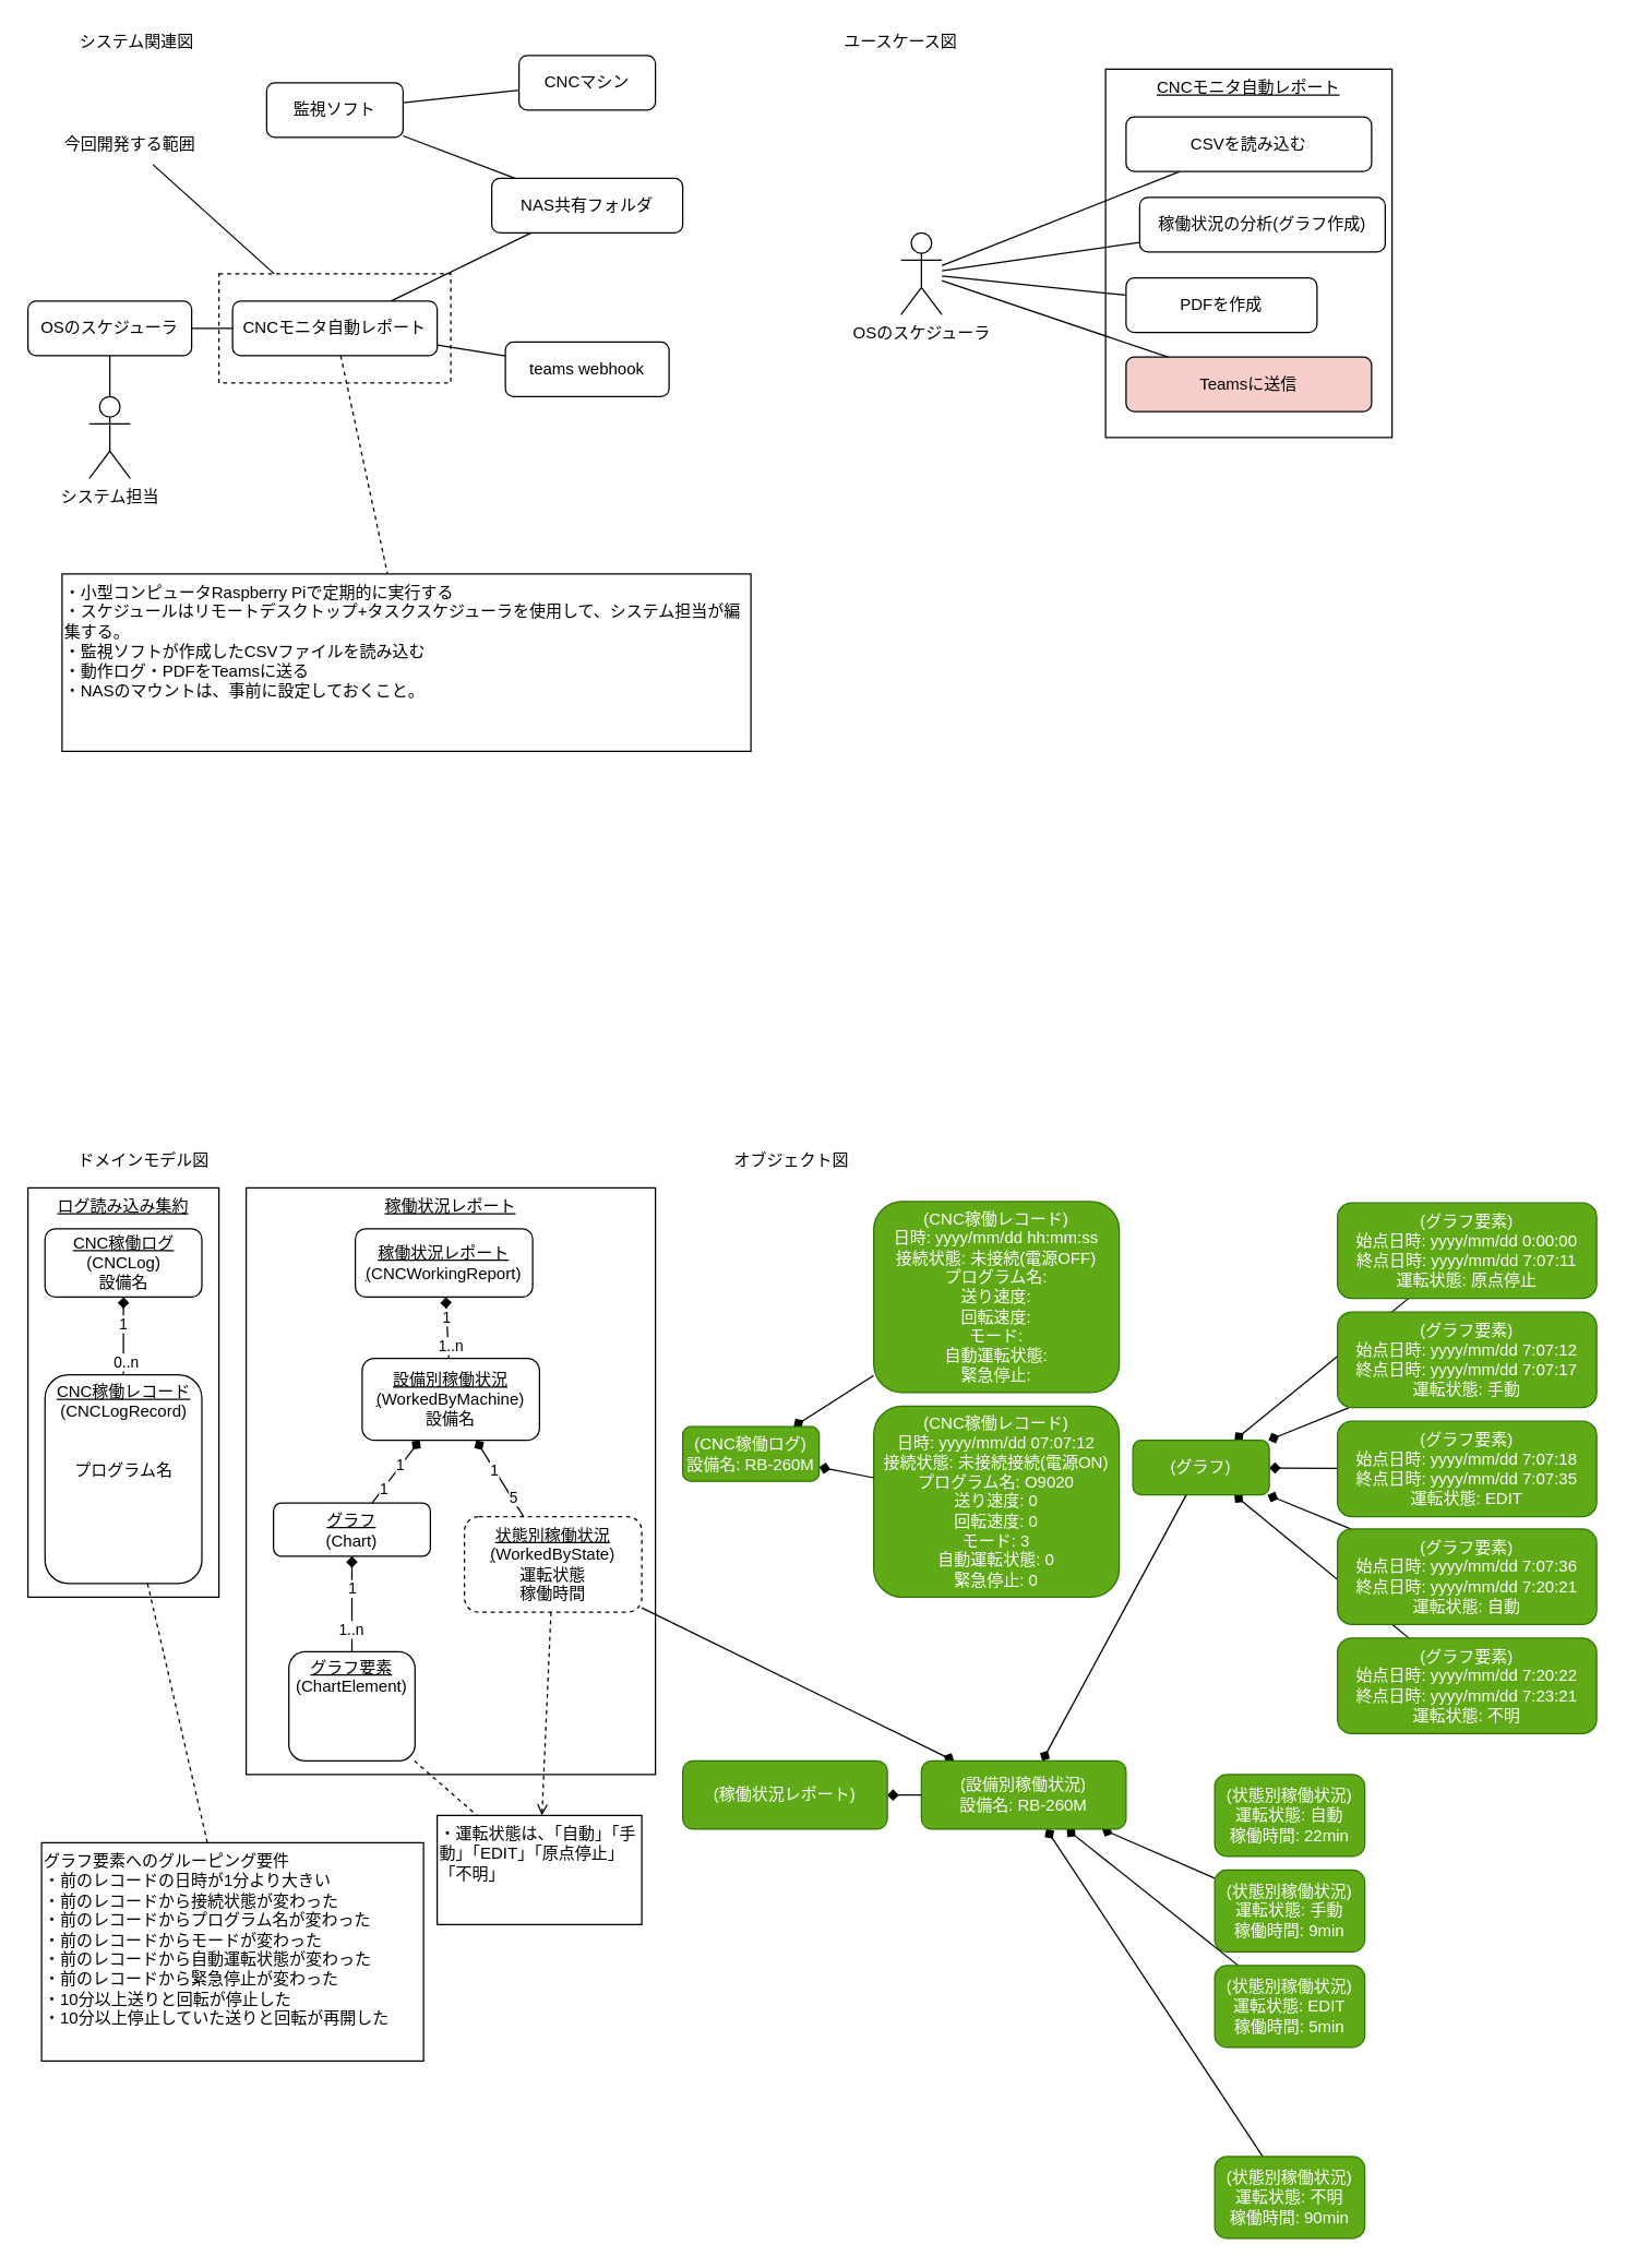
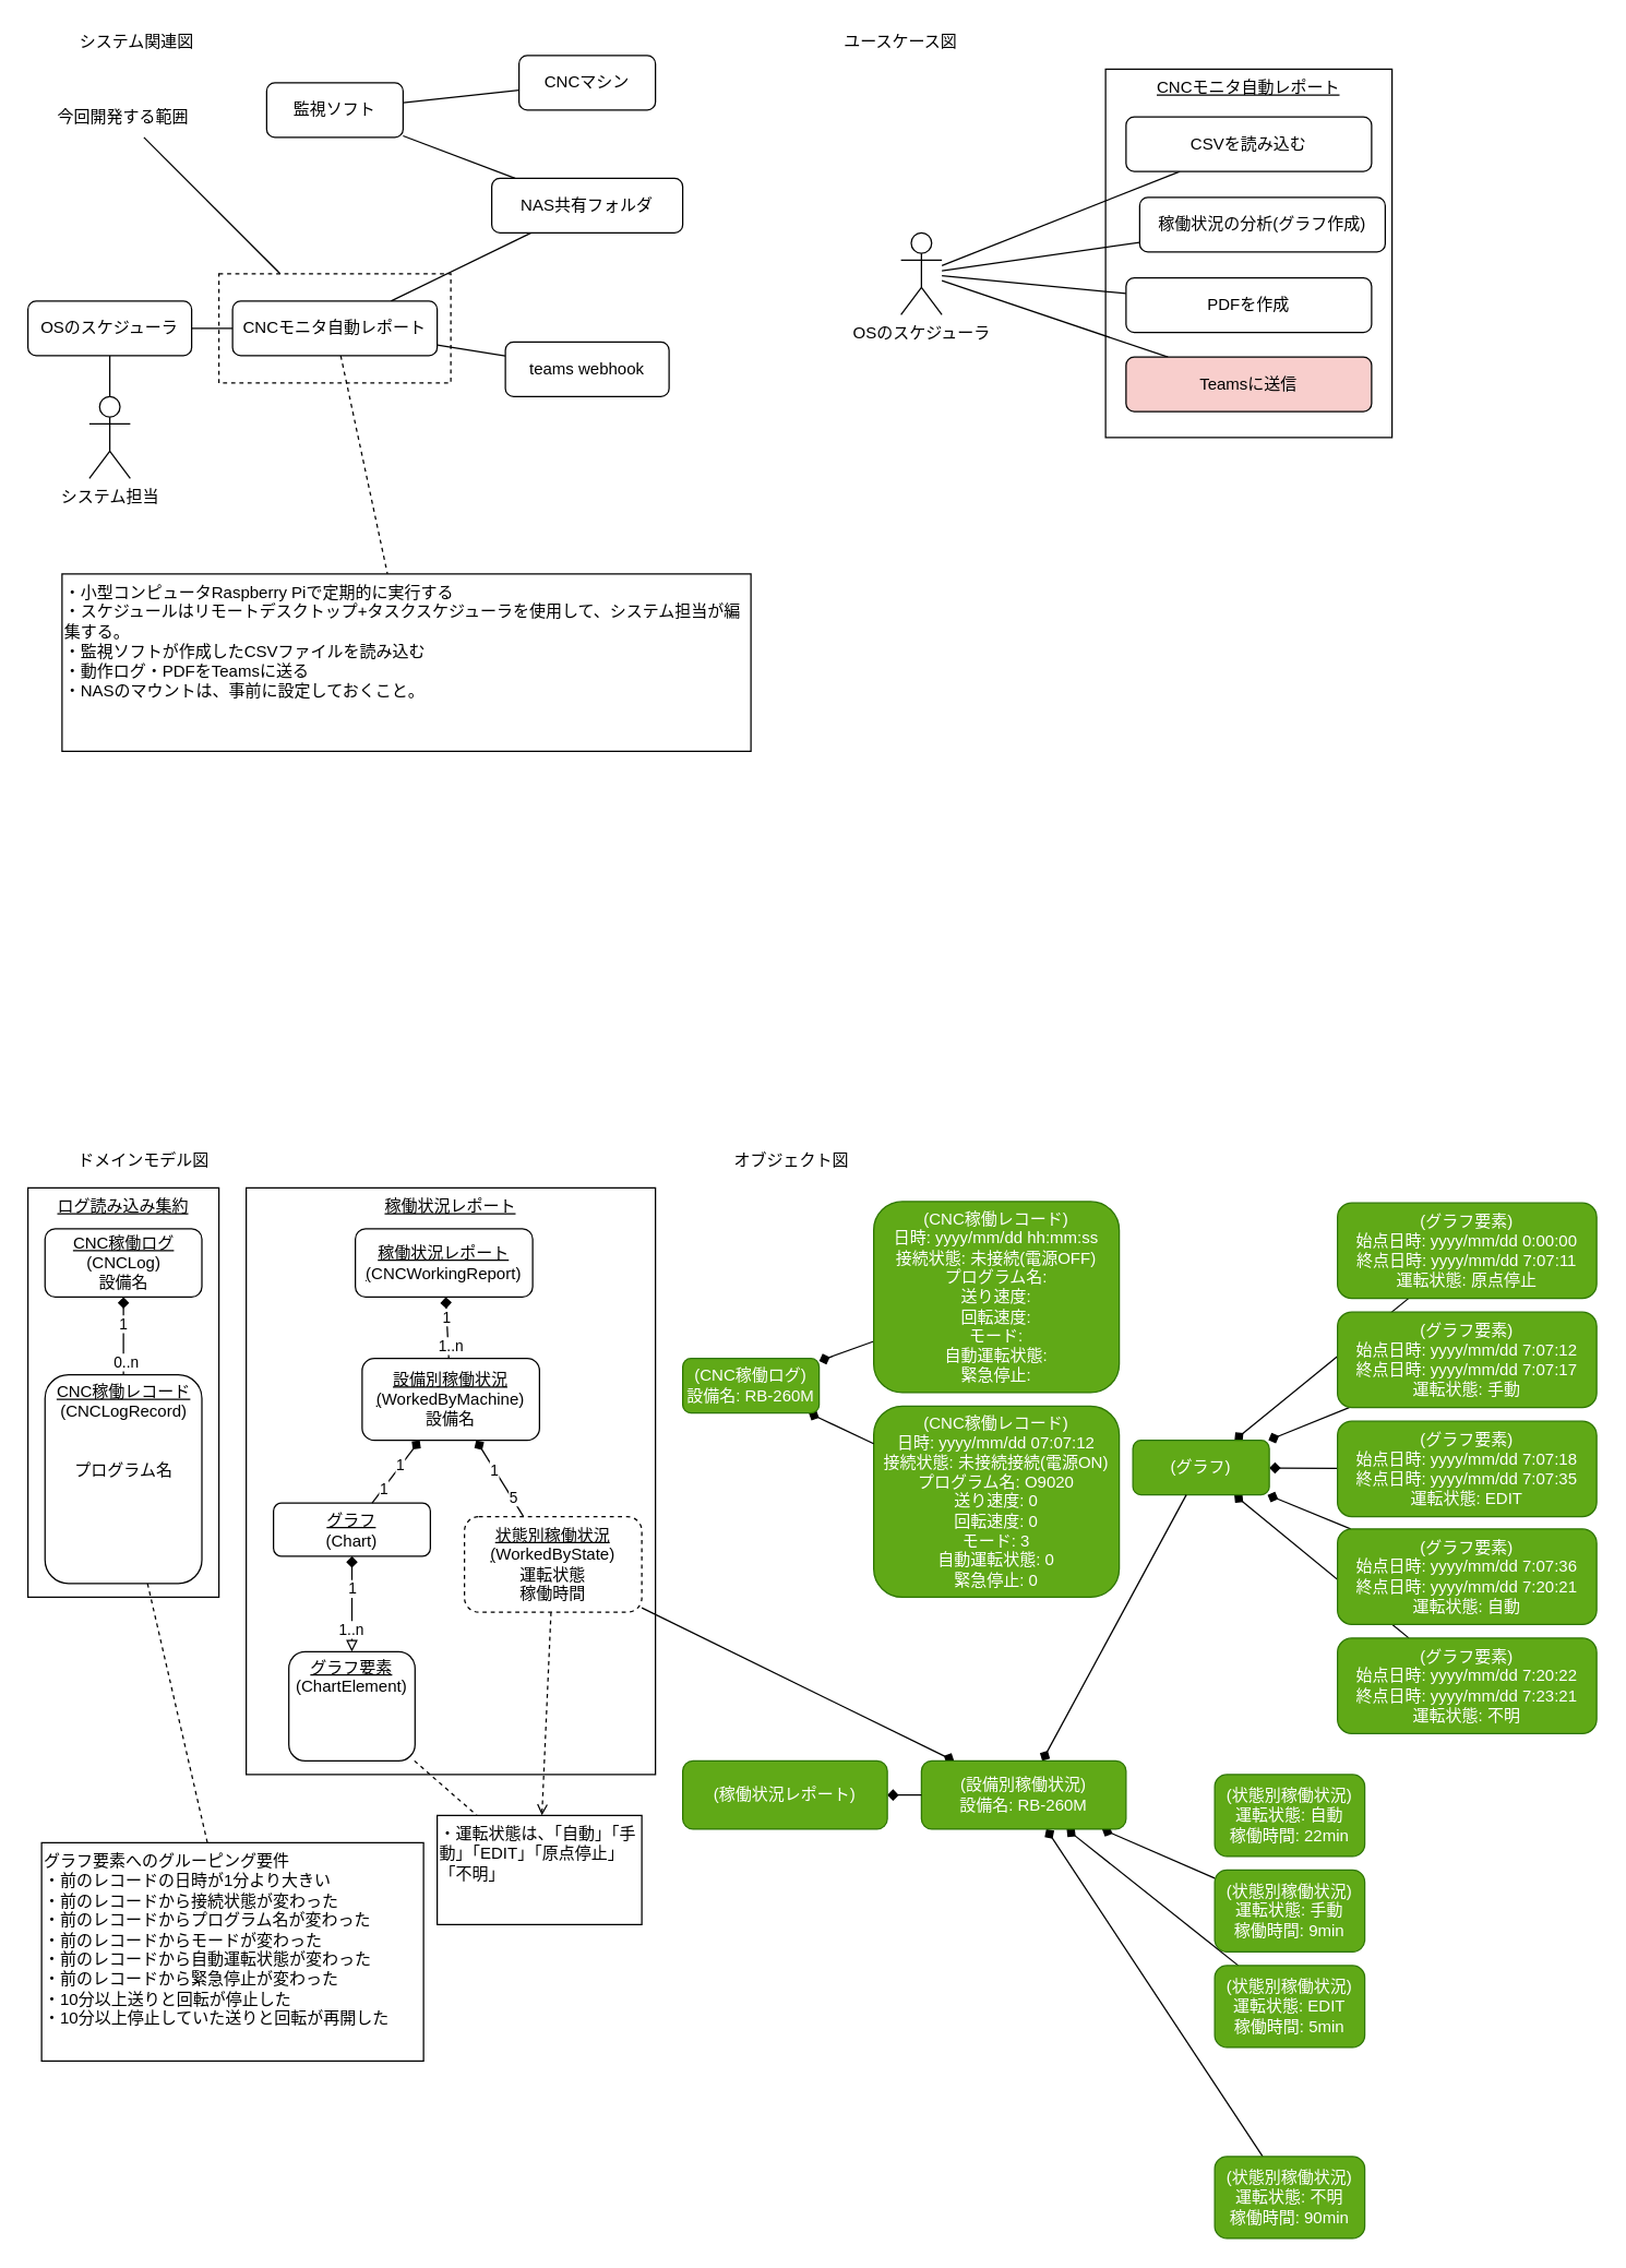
- <mxCell id="15" value="今回開発する範囲" style="text;html=1;strokeColor=none;fillColor=none;align=center;verticalAlign=middle;whiteSpace=wrap;rounded=0;" parent="1" vertex="1"><mxGeometry x="25" y="90" width="140" height="30" as="geometry" /></mxCell>
+ <mxCell id="15" value="今回開発する範囲" style="text;html=1;strokeColor=none;fillColor=none;align=center;verticalAlign=middle;whiteSpace=wrap;rounded=0;" parent="1" vertex="1"><mxGeometry x="20" y="70" width="140" height="30" as="geometry" /></mxCell>
- <mxCell id="30" value="PDFを作成" style="rounded=1;whiteSpace=wrap;html=1;" parent="1" vertex="1"><mxGeometry x="825" y="203" width="140" height="40" as="geometry" /></mxCell>
+ <mxCell id="30" value="PDFを作成" style="rounded=1;whiteSpace=wrap;html=1;" parent="1" vertex="1"><mxGeometry x="825" y="203" width="180" height="40" as="geometry" /></mxCell>
- <mxCell id="41" value="(CNC稼働ログ)&lt;br&gt;設備名:&amp;nbsp;RB-260M" style="rounded=1;whiteSpace=wrap;html=1;verticalAlign=middle;align=center;fillColor=#60a917;strokeColor=#2D7600;fontColor=#ffffff;" vertex="1" parent="1"><mxGeometry x="500" y="1045" width="100" height="40" as="geometry" /></mxCell>
+ <mxCell id="41" value="(CNC稼働ログ)&lt;br&gt;設備名:&amp;nbsp;RB-260M" style="rounded=1;whiteSpace=wrap;html=1;verticalAlign=middle;align=center;fillColor=#60a917;strokeColor=#2D7600;fontColor=#ffffff;" vertex="1" parent="1"><mxGeometry x="500" y="995" width="100" height="40" as="geometry" /></mxCell>
- <mxCell id="56" value="1" style="edgeStyle=none;html=1;startArrow=diamond;startFill=1;endArrow=none;endFill=0;" edge="1" parent="1" source="58" target="60"><mxGeometry x="-0.311" relative="1" as="geometry"><mxPoint as="offset" /></mxGeometry></mxCell>
+ <mxCell id="56" value="1" style="edgeStyle=none;html=1;startArrow=diamond;startFill=1;endArrow=block;endFill=0;" edge="1" parent="1" source="58" target="60"><mxGeometry x="-0.311" relative="1" as="geometry"><mxPoint as="offset" /></mxGeometry></mxCell>
